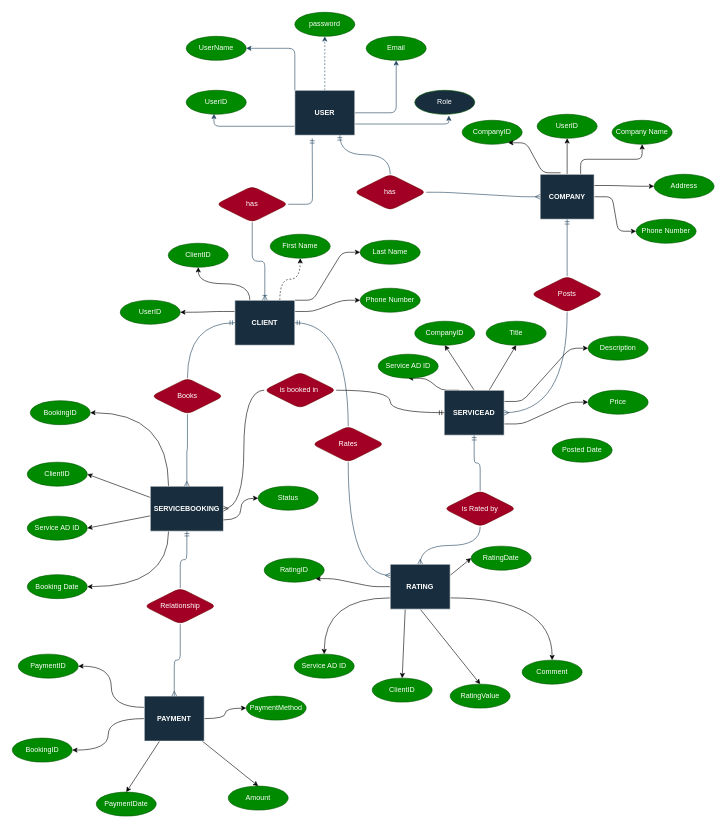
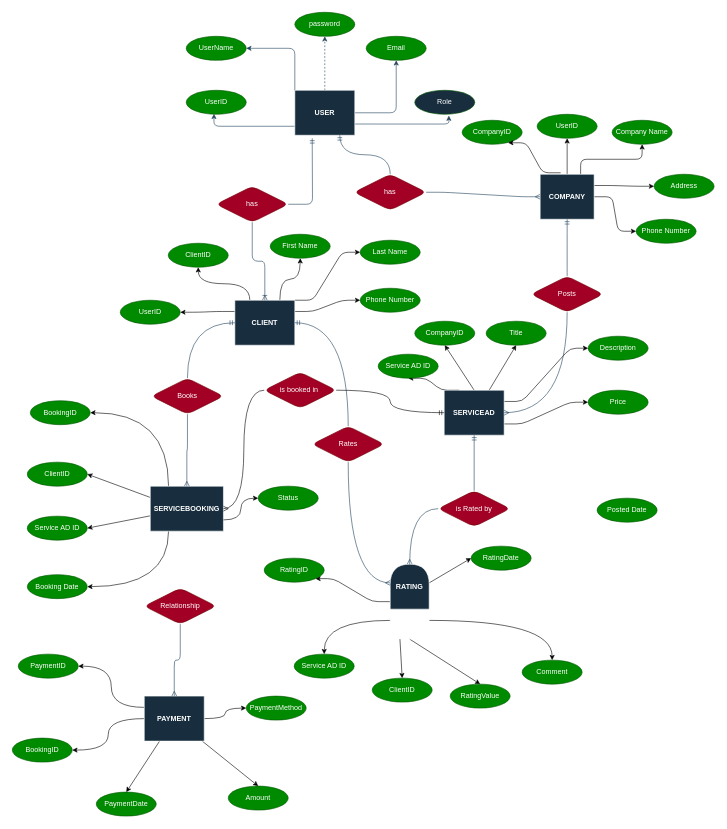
- <mxCell id="15" style="edgeStyle=orthogonalEdgeStyle;rounded=1;orthogonalLoop=1;jettySize=auto;html=1;exitX=0.75;exitY=0;exitDx=0;exitDy=0;curved=1;entryX=0.5;entryY=1;entryDx=0;entryDy=0;dashed=1;" edge="1" parent="1" source="18" target="79"><mxGeometry relative="1" as="geometry"><mxPoint x="500" y="450" as="targetPoint" /></mxGeometry></mxCell>
+ <mxCell id="15" style="edgeStyle=orthogonalEdgeStyle;rounded=1;orthogonalLoop=1;jettySize=auto;html=1;exitX=0.75;exitY=0;exitDx=0;exitDy=0;curved=1;entryX=0.5;entryY=1;entryDx=0;entryDy=0;" edge="1" parent="1" source="18" target="79"><mxGeometry relative="1" as="geometry"><mxPoint x="500" y="450" as="targetPoint" /></mxGeometry></mxCell>
- <mxCell id="87" value="Posted Date" style="ellipse;whiteSpace=wrap;html=1;align=center;rounded=1;fillColor=#008a00;fontColor=#ffffff;strokeColor=#005700;" vertex="1" parent="1"><mxGeometry x="920" y="730" width="100" height="40" as="geometry" /></mxCell>
+ <mxCell id="87" value="Posted Date" style="ellipse;whiteSpace=wrap;html=1;align=center;rounded=1;fillColor=#008a00;fontColor=#ffffff;strokeColor=#005700;" vertex="1" parent="1"><mxGeometry x="995" y="830" width="100" height="40" as="geometry" /></mxCell>
- <mxCell id="60" value="is Rated by" style="shape=rhombus;perimeter=rhombusPerimeter;whiteSpace=wrap;html=1;align=center;strokeColor=#6F0000;fontColor=#ffffff;fillColor=#a20025;labelBackgroundColor=none;rounded=1;" vertex="1" parent="1"><mxGeometry x="740" y="817.5" width="120" height="60" as="geometry" /></mxCell>
+ <mxCell id="60" value="is Rated by" style="shape=rhombus;perimeter=rhombusPerimeter;whiteSpace=wrap;html=1;align=center;strokeColor=#6F0000;fontColor=#ffffff;fillColor=#a20025;labelBackgroundColor=none;rounded=1;" vertex="1" parent="1"><mxGeometry x="730" y="817.5" width="120" height="60" as="geometry" /></mxCell>
- <mxCell id="65" style="edgeStyle=orthogonalEdgeStyle;rounded=1;orthogonalLoop=1;jettySize=auto;html=1;strokeColor=#23445D;fontColor=default;endArrow=ERmandOne;endFill=0;labelBackgroundColor=none;" edge="1" parent="1" source="67" target="29"><mxGeometry relative="1" as="geometry" /></mxCell>
- <mxCell id="36" value="RATING" style="shape=table;startSize=75;container=1;collapsible=0;childLayout=tableLayout;fixedRows=1;rowLines=1;fontStyle=1;align=center;resizeLast=1;labelBackgroundColor=none;fillColor=#182E3E;strokeColor=#FFFFFF;fontColor=#FFFFFF;rounded=1;" parent="1" vertex="1"><mxGeometry x="650" y="940" width="100" height="75" as="geometry" /></mxCell>
+ <mxCell id="36" value="RATING" style="shape=table;startSize=75;container=1;collapsible=0;childLayout=tableLayout;fixedRows=1;rowLines=1;fontStyle=1;align=center;resizeLast=1;labelBackgroundColor=none;fillColor=#182E3E;strokeColor=#FFFFFF;fontColor=#FFFFFF;rounded=1;" parent="1" vertex="1"><mxGeometry x="650" y="940" width="65" height="125" as="geometry" /></mxCell>
